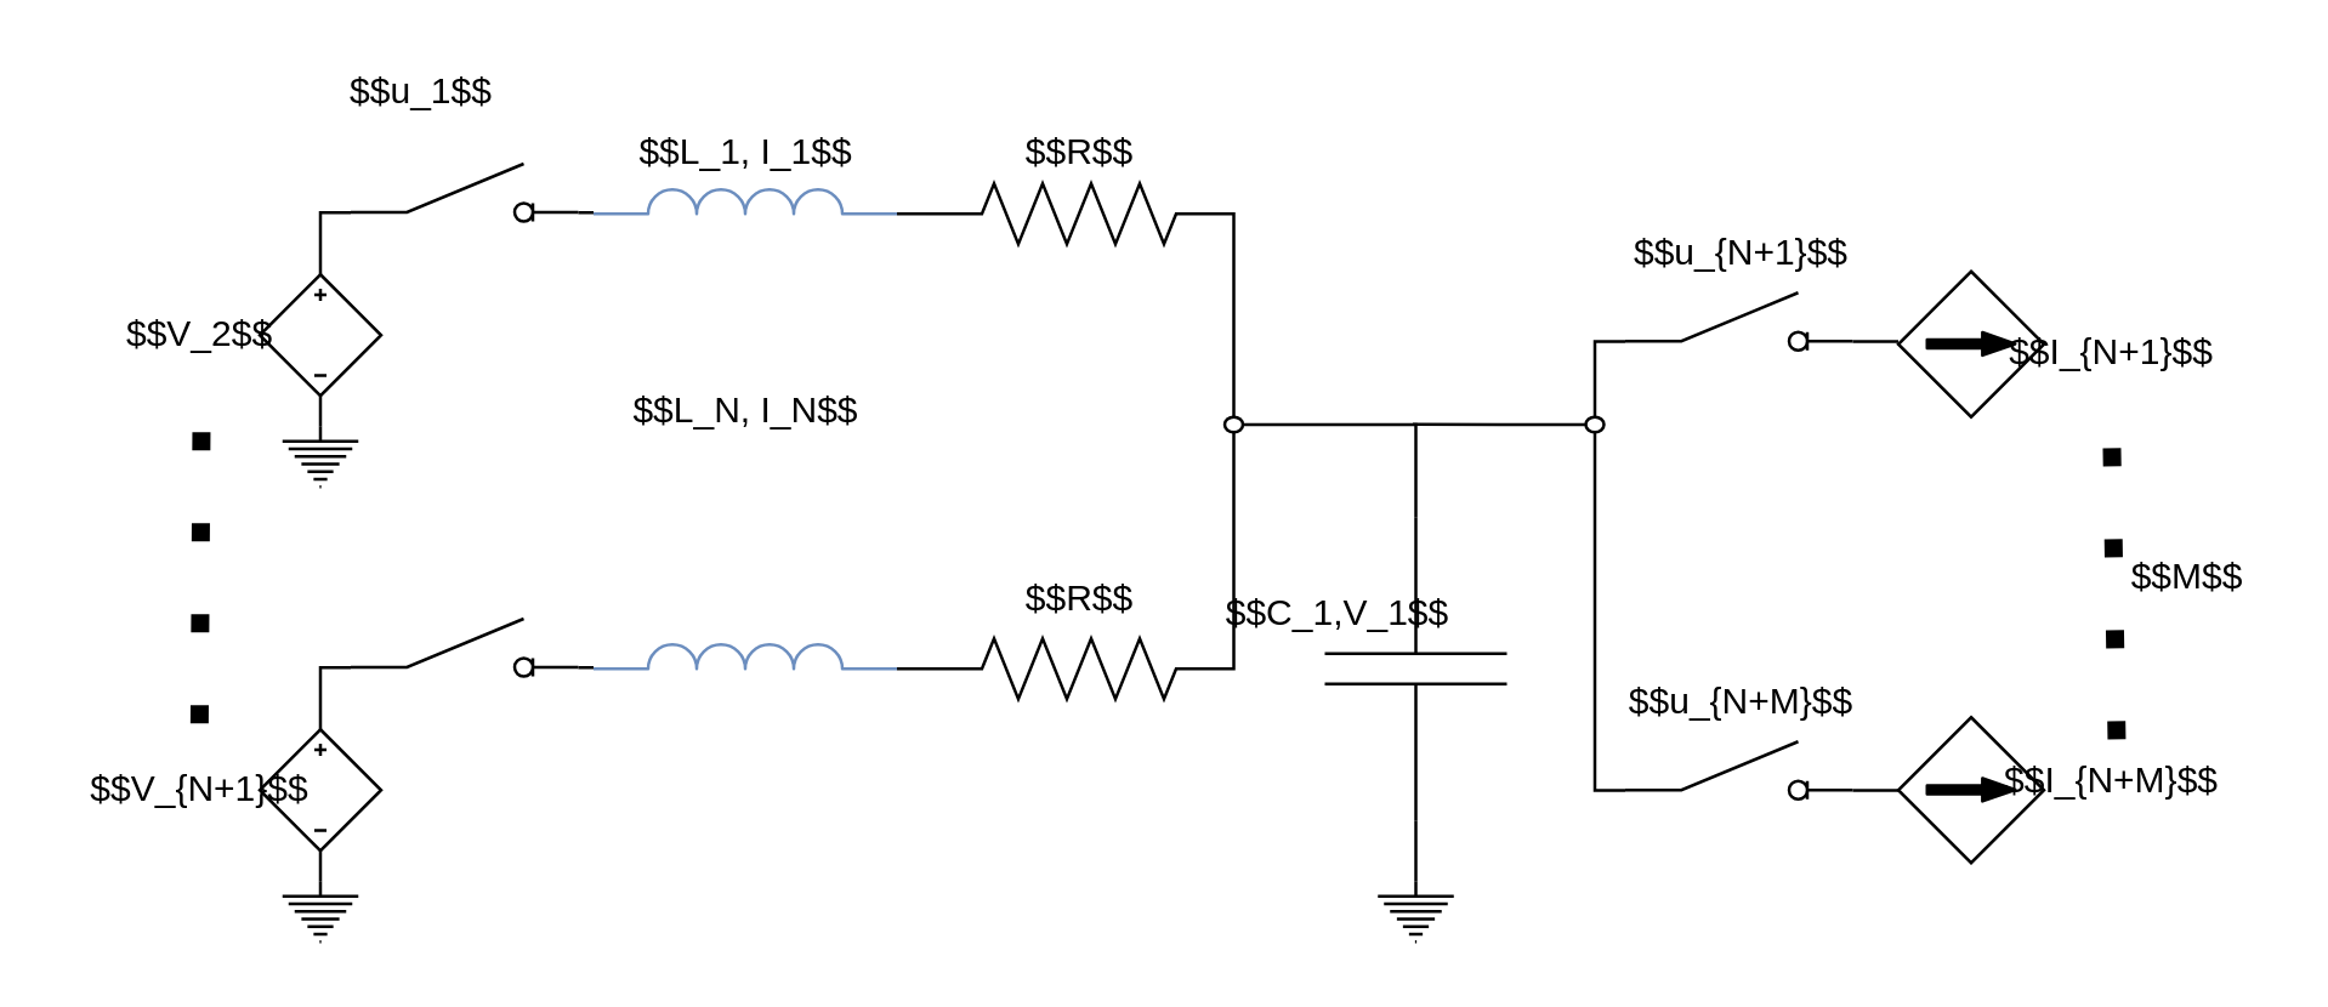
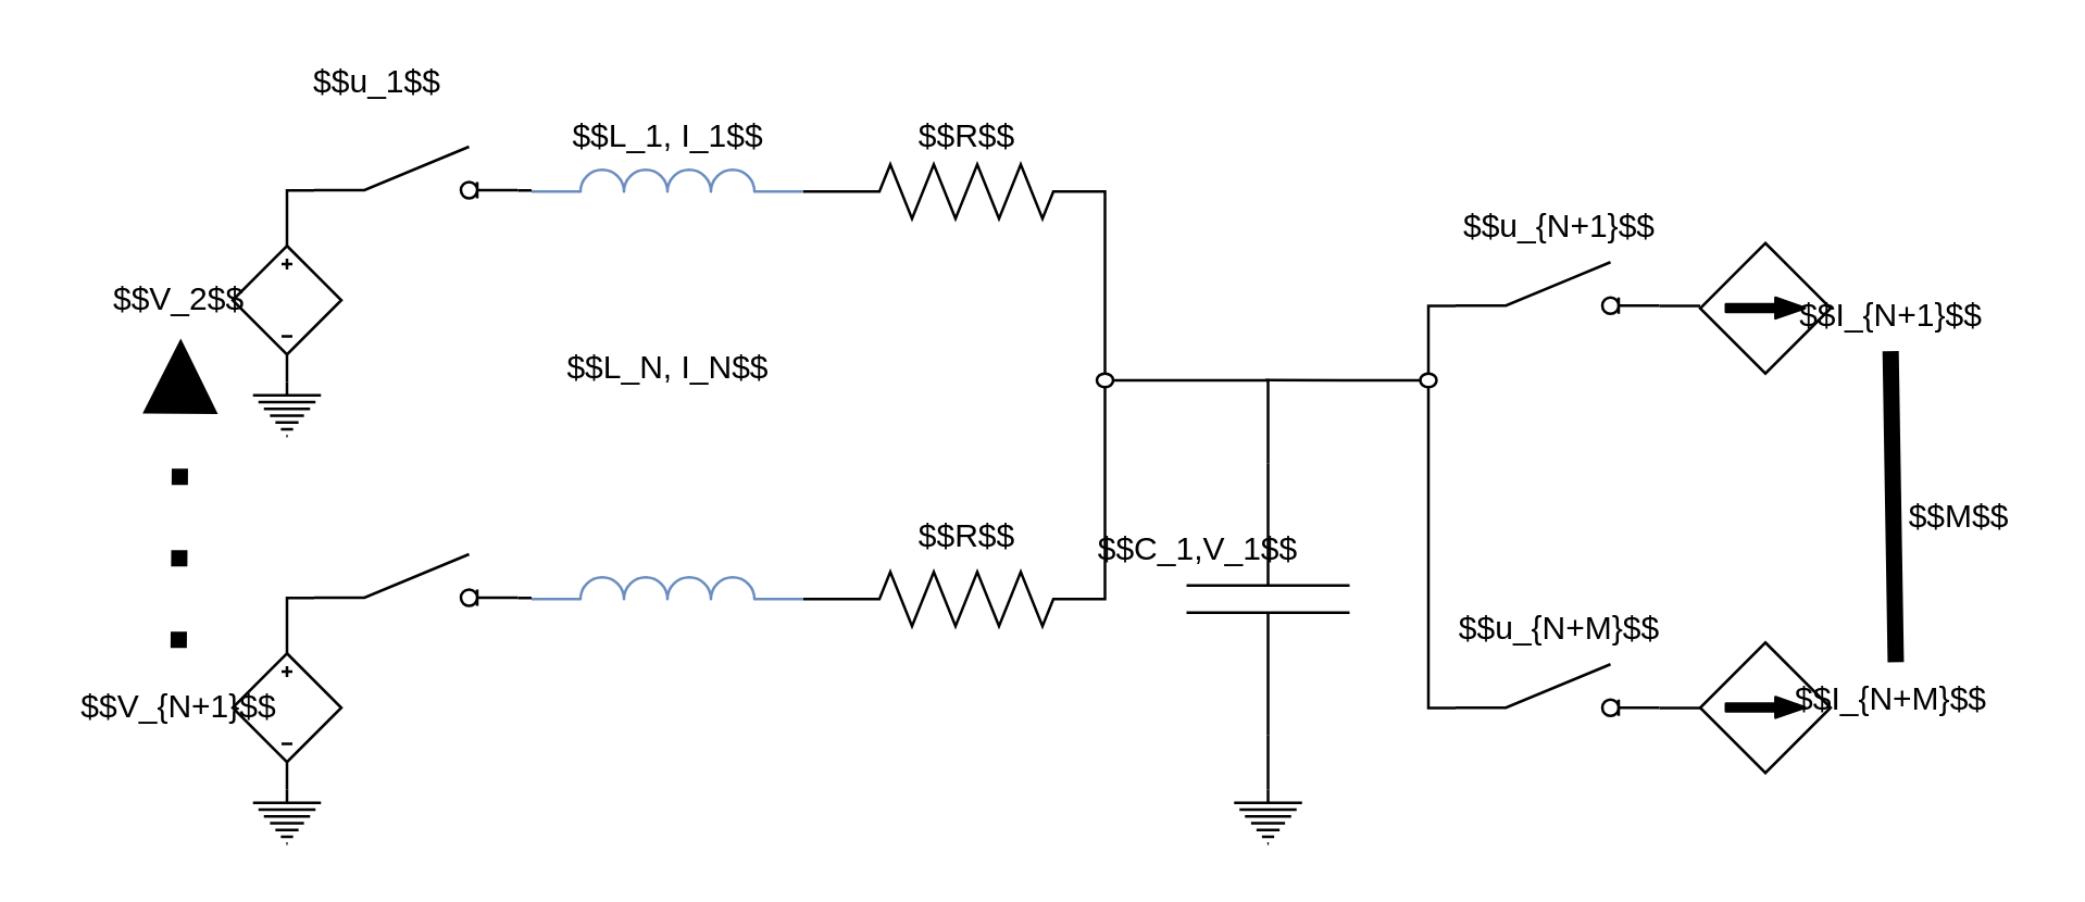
- <mxCell id="30" value="" style="endArrow=none;dashed=1;html=1;strokeWidth=6;entryX=0.515;entryY=1.203;entryDx=0;entryDy=0;entryPerimeter=0;dashPattern=1 4;endSize=12;targetPerimeterSpacing=12;sourcePerimeterSpacing=12;" parent="1" source="29" target="25" edge="1"><mxGeometry width="50" height="50" relative="1" as="geometry"><mxPoint x="25" y="210" as="sourcePoint" /><mxPoint x="75" y="160" as="targetPoint" /></mxGeometry></mxCell>
+ <mxCell id="30" value="" style="endArrow=block;dashed=1;html=1;strokeWidth=6;entryX=0.515;entryY=1.203;entryDx=0;entryDy=0;entryPerimeter=0;dashPattern=1 4;endSize=12;targetPerimeterSpacing=12;sourcePerimeterSpacing=12;" parent="1" source="29" target="25" edge="1"><mxGeometry width="50" height="50" relative="1" as="geometry"><mxPoint x="25" y="210" as="sourcePoint" /><mxPoint x="75" y="160" as="targetPoint" /></mxGeometry></mxCell>
- <mxCell id="21" value="" style="endArrow=none;dashed=1;html=1;strokeWidth=6;entryX=0.501;entryY=1.136;entryDx=0;entryDy=0;entryPerimeter=0;dashPattern=1 4;endSize=6;targetPerimeterSpacing=12;sourcePerimeterSpacing=17;exitX=0.522;exitY=-0.188;exitDx=0;exitDy=0;exitPerimeter=0;" parent="1" source="20" target="19" edge="1"><mxGeometry width="50" height="50" relative="1" as="geometry"><mxPoint x="695" y="220" as="sourcePoint" /><mxPoint x="311.2" y="134.06" as="targetPoint" /></mxGeometry></mxCell>
+ <mxCell id="21" value="" style="endArrow=none;dashed=0;html=1;strokeWidth=6;entryX=0.501;entryY=1.136;entryDx=0;entryDy=0;entryPerimeter=0;dashPattern=1 4;endSize=6;targetPerimeterSpacing=12;sourcePerimeterSpacing=17;exitX=0.522;exitY=-0.188;exitDx=0;exitDy=0;exitPerimeter=0;" parent="1" source="20" target="19" edge="1"><mxGeometry width="50" height="50" relative="1" as="geometry"><mxPoint x="695" y="220" as="sourcePoint" /><mxPoint x="311.2" y="134.06" as="targetPoint" /></mxGeometry></mxCell>
